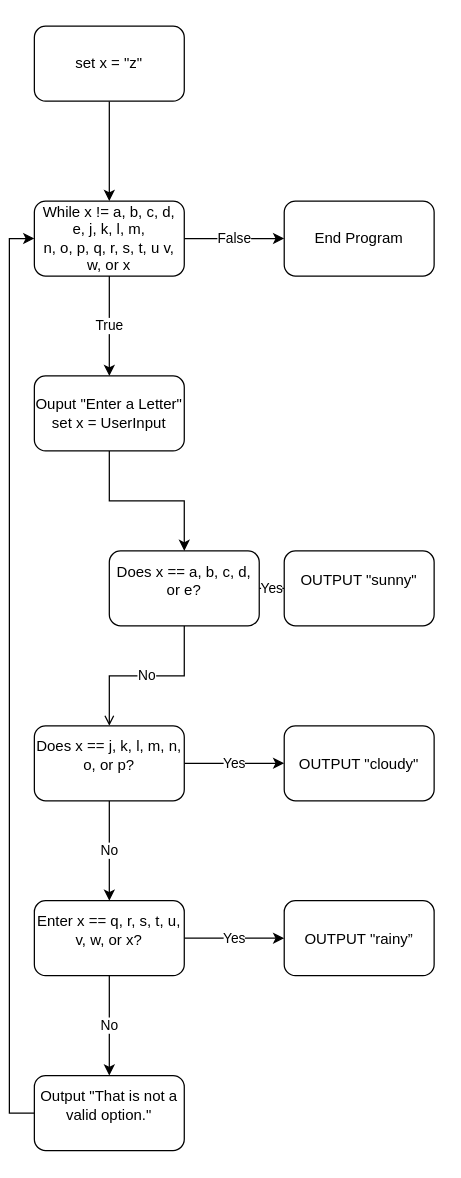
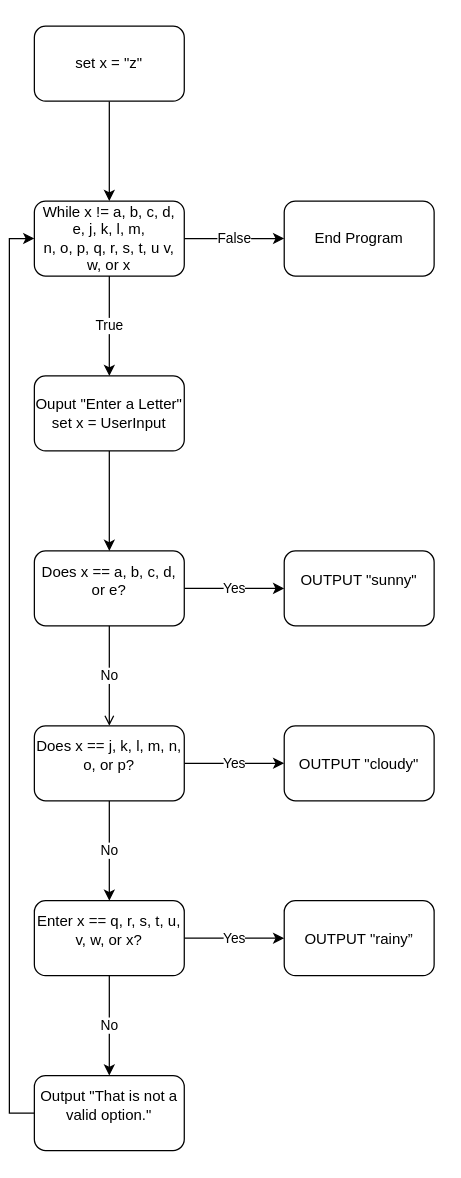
- <mxCell id="12" value="Does x == a, b, c, d, or e?&lt;p style=&quot;line-height:200%&quot; class=&quot;MsoNormal&quot;&gt;&lt;span style=&quot;font-size:12.0pt;&lt;br/&gt;line-height:200%;font-family:&amp;quot;Times New Roman&amp;quot;,serif&quot;&gt;&lt;/span&gt;&lt;/p&gt;" style="rounded=1;whiteSpace=wrap;html=1;" vertex="1" parent="1"><mxGeometry x="80" y="440" width="120" height="60" as="geometry" /></mxCell>
+ <mxCell id="12" value="Does x == a, b, c, d, or e?&lt;p style=&quot;line-height:200%&quot; class=&quot;MsoNormal&quot;&gt;&lt;span style=&quot;font-size:12.0pt;&lt;br/&gt;line-height:200%;font-family:&amp;quot;Times New Roman&amp;quot;,serif&quot;&gt;&lt;/span&gt;&lt;/p&gt;" style="rounded=1;whiteSpace=wrap;html=1;" vertex="1" parent="1"><mxGeometry x="20" y="440" width="120" height="60" as="geometry" /></mxCell>
